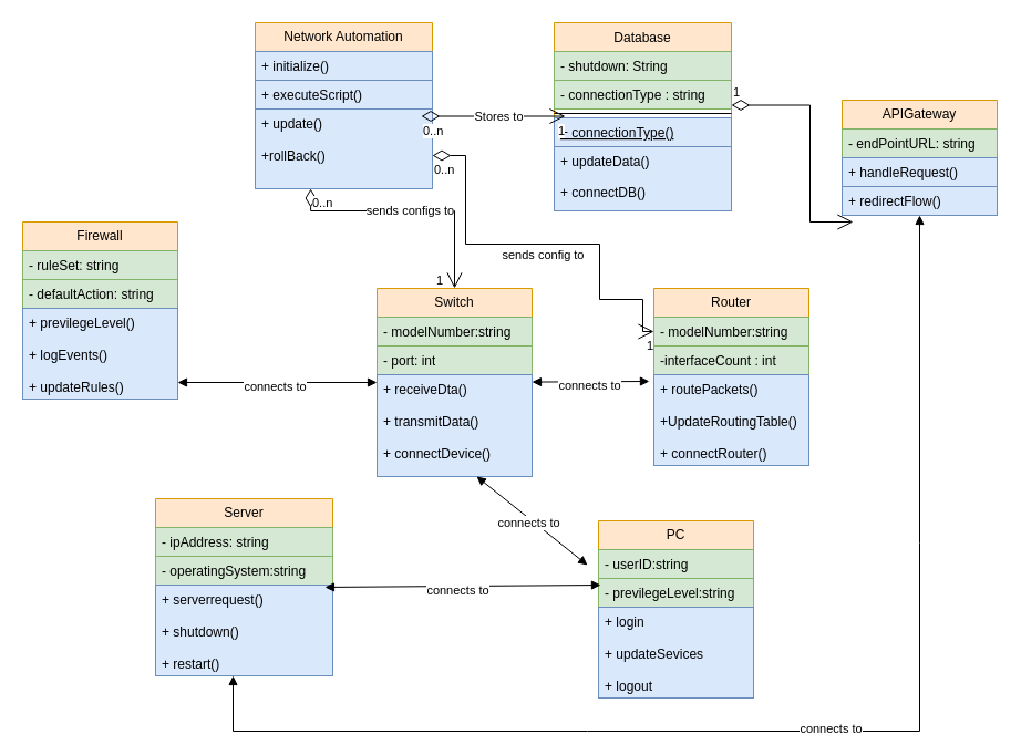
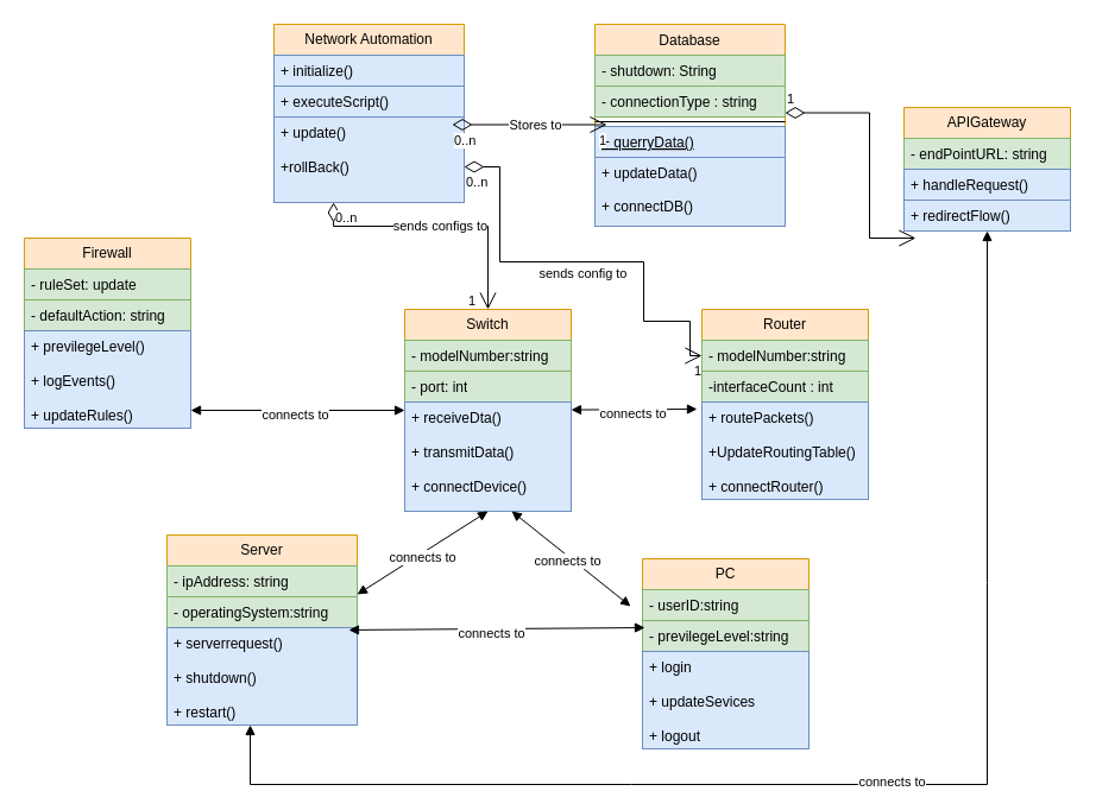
- <mxCell id="6" value="+ connectionType()" style="text;align=left;verticalAlign=top;spacingLeft=4;spacingRight=4;overflow=hidden;rotatable=0;points=[[0,0.5],[1,0.5]];portConstraint=eastwest;fontStyle=4;fillColor=#dae8fc;strokeColor=#6c8ebf;" parent="2" vertex="1"><mxGeometry y="86" width="160" height="26" as="geometry" /></mxCell>
+ <mxCell id="6" value="+ querryData()" style="text;align=left;verticalAlign=top;spacingLeft=4;spacingRight=4;overflow=hidden;rotatable=0;points=[[0,0.5],[1,0.5]];portConstraint=eastwest;fontStyle=4;fillColor=#dae8fc;strokeColor=#6c8ebf;" parent="2" vertex="1"><mxGeometry y="86" width="160" height="26" as="geometry" /></mxCell>
- <mxCell id="13" value="- ruleSet: string" style="text;strokeColor=#82b366;fillColor=#d5e8d4;align=left;verticalAlign=top;spacingLeft=4;spacingRight=4;overflow=hidden;rotatable=0;points=[[0,0.5],[1,0.5]];portConstraint=eastwest;whiteSpace=wrap;html=1;" vertex="1" parent="12"><mxGeometry y="26" width="140" height="26" as="geometry" /></mxCell>
+ <mxCell id="13" value="- ruleSet: update" style="text;strokeColor=#82b366;fillColor=#d5e8d4;align=left;verticalAlign=top;spacingLeft=4;spacingRight=4;overflow=hidden;rotatable=0;points=[[0,0.5],[1,0.5]];portConstraint=eastwest;whiteSpace=wrap;html=1;" vertex="1" parent="12"><mxGeometry y="26" width="140" height="26" as="geometry" /></mxCell>
+ <mxCell id="52" value="" style="endArrow=block;startArrow=block;endFill=1;startFill=1;html=1;rounded=0;entryX=0.5;entryY=1;entryDx=0;entryDy=0;exitX=1;exitY=-0.077;exitDx=0;exitDy=0;exitPerimeter=0;" edge="1" parent="1" source="10" target="16"><mxGeometry width="160" relative="1" as="geometry"><mxPoint x="300" y="488.5" as="sourcePoint" /><mxPoint x="420" y="489" as="targetPoint" /></mxGeometry></mxCell>
+ <mxCell id="53" value="connects to" style="edgeLabel;html=1;align=center;verticalAlign=middle;resizable=0;points=[];" vertex="1" connectable="0" parent="52"><mxGeometry x="-0.037" y="-3" relative="1" as="geometry"><mxPoint as="offset" /></mxGeometry></mxCell>
